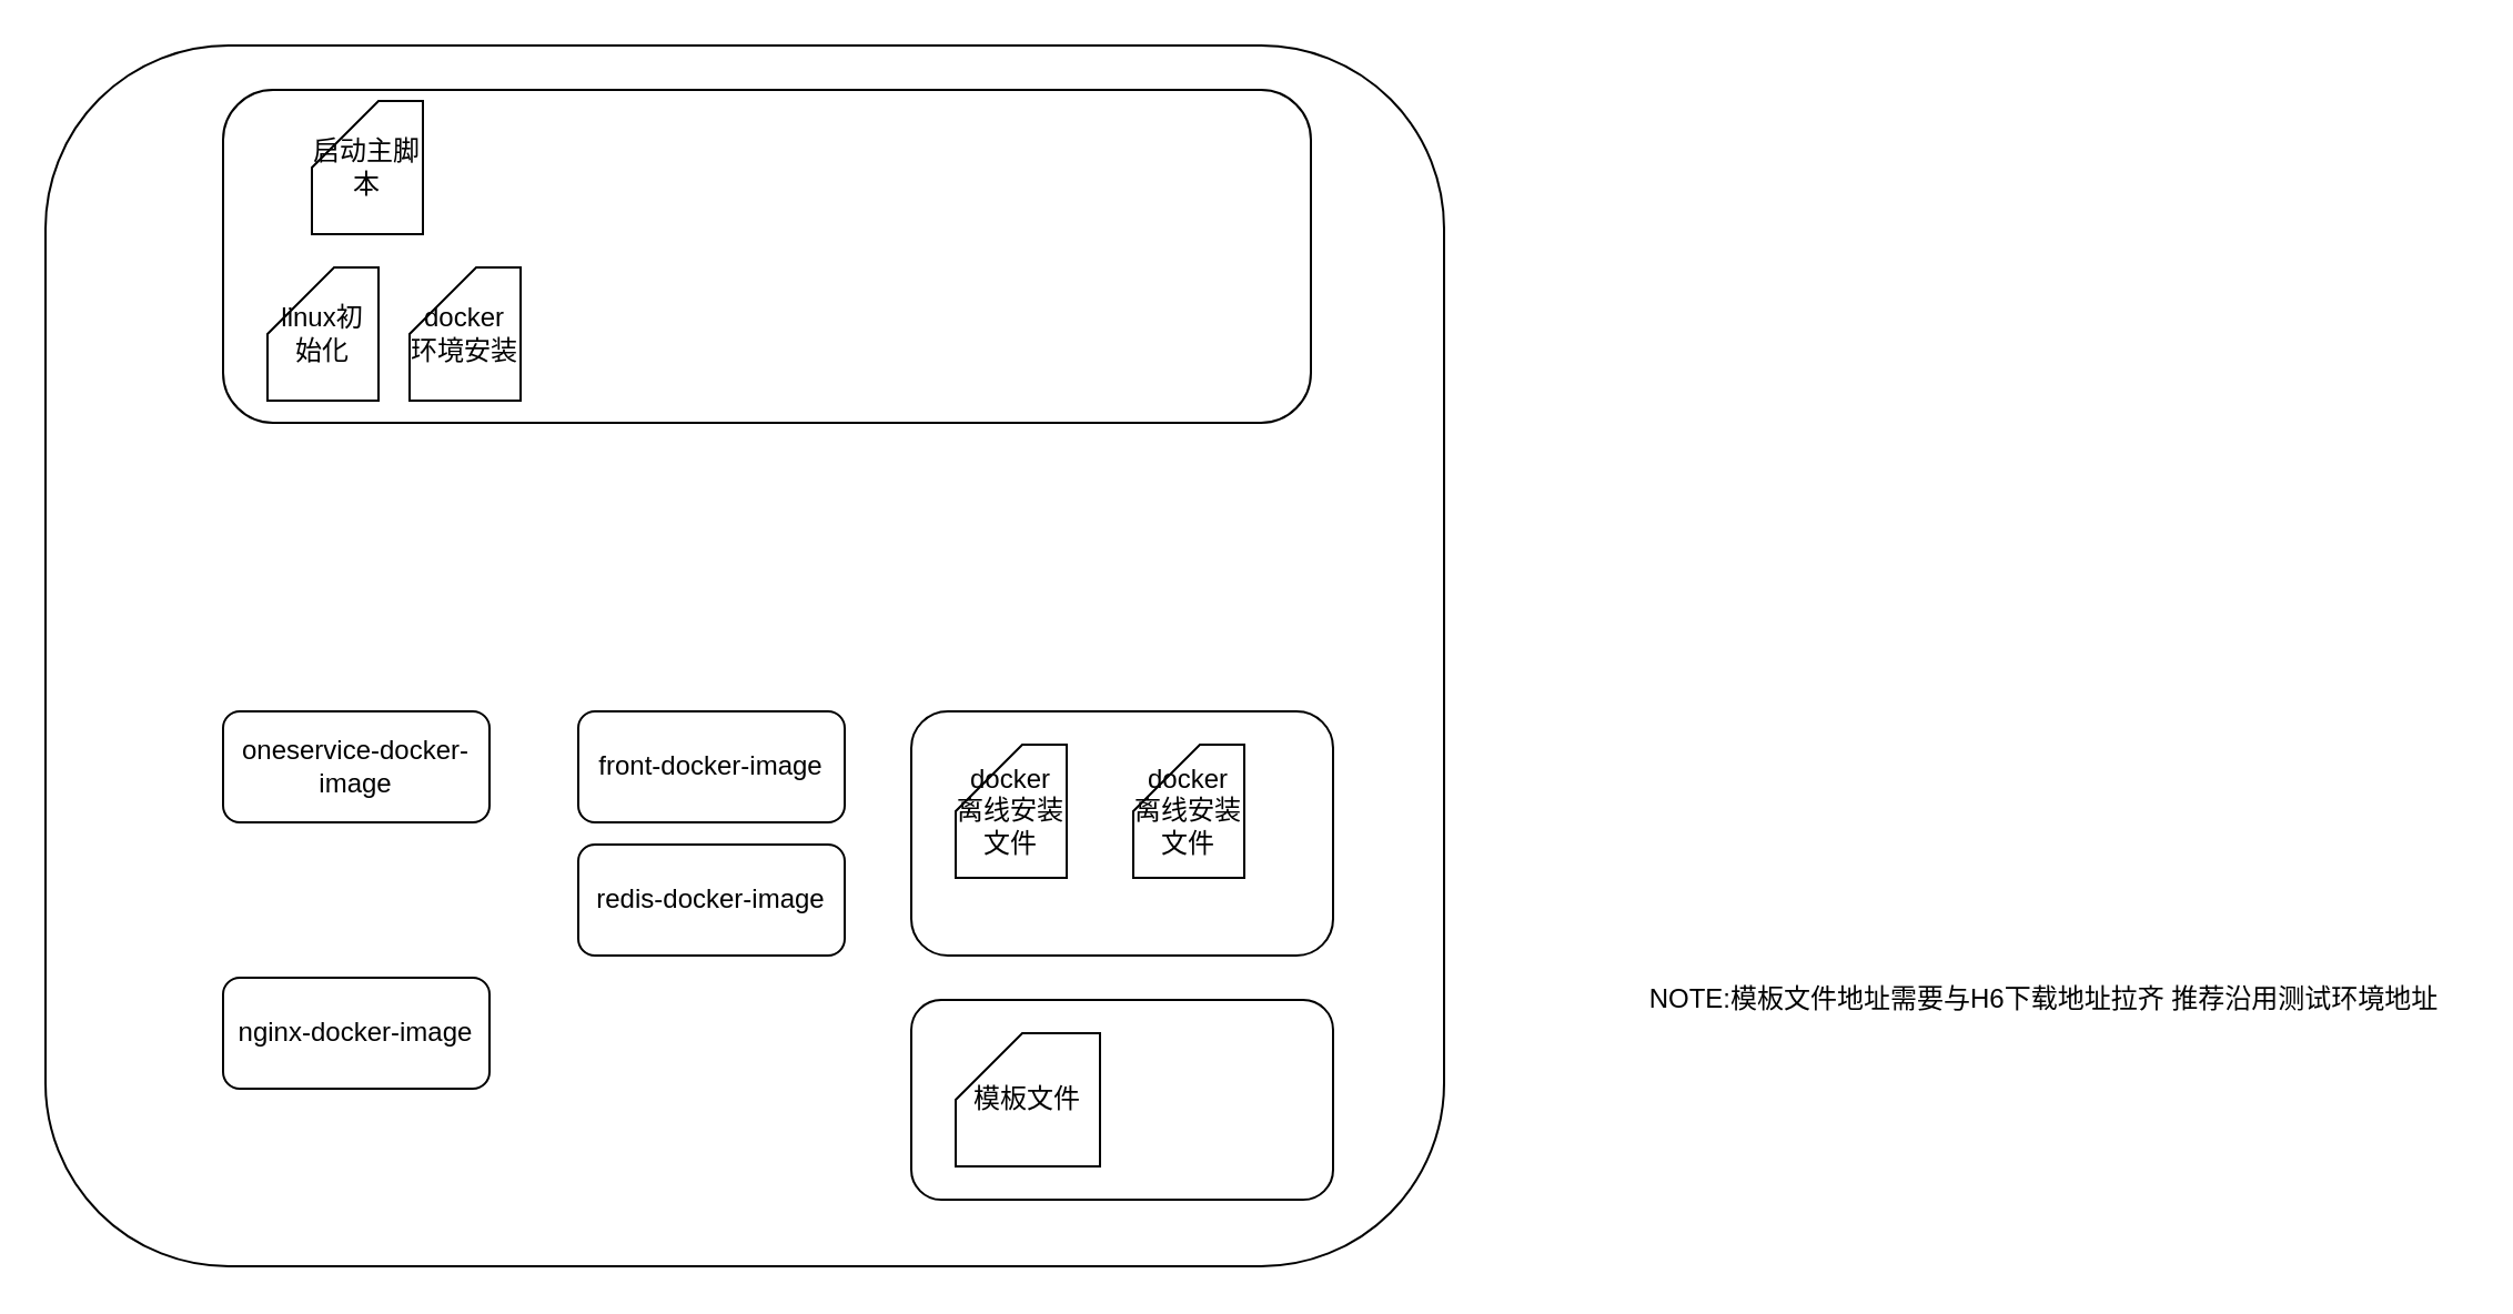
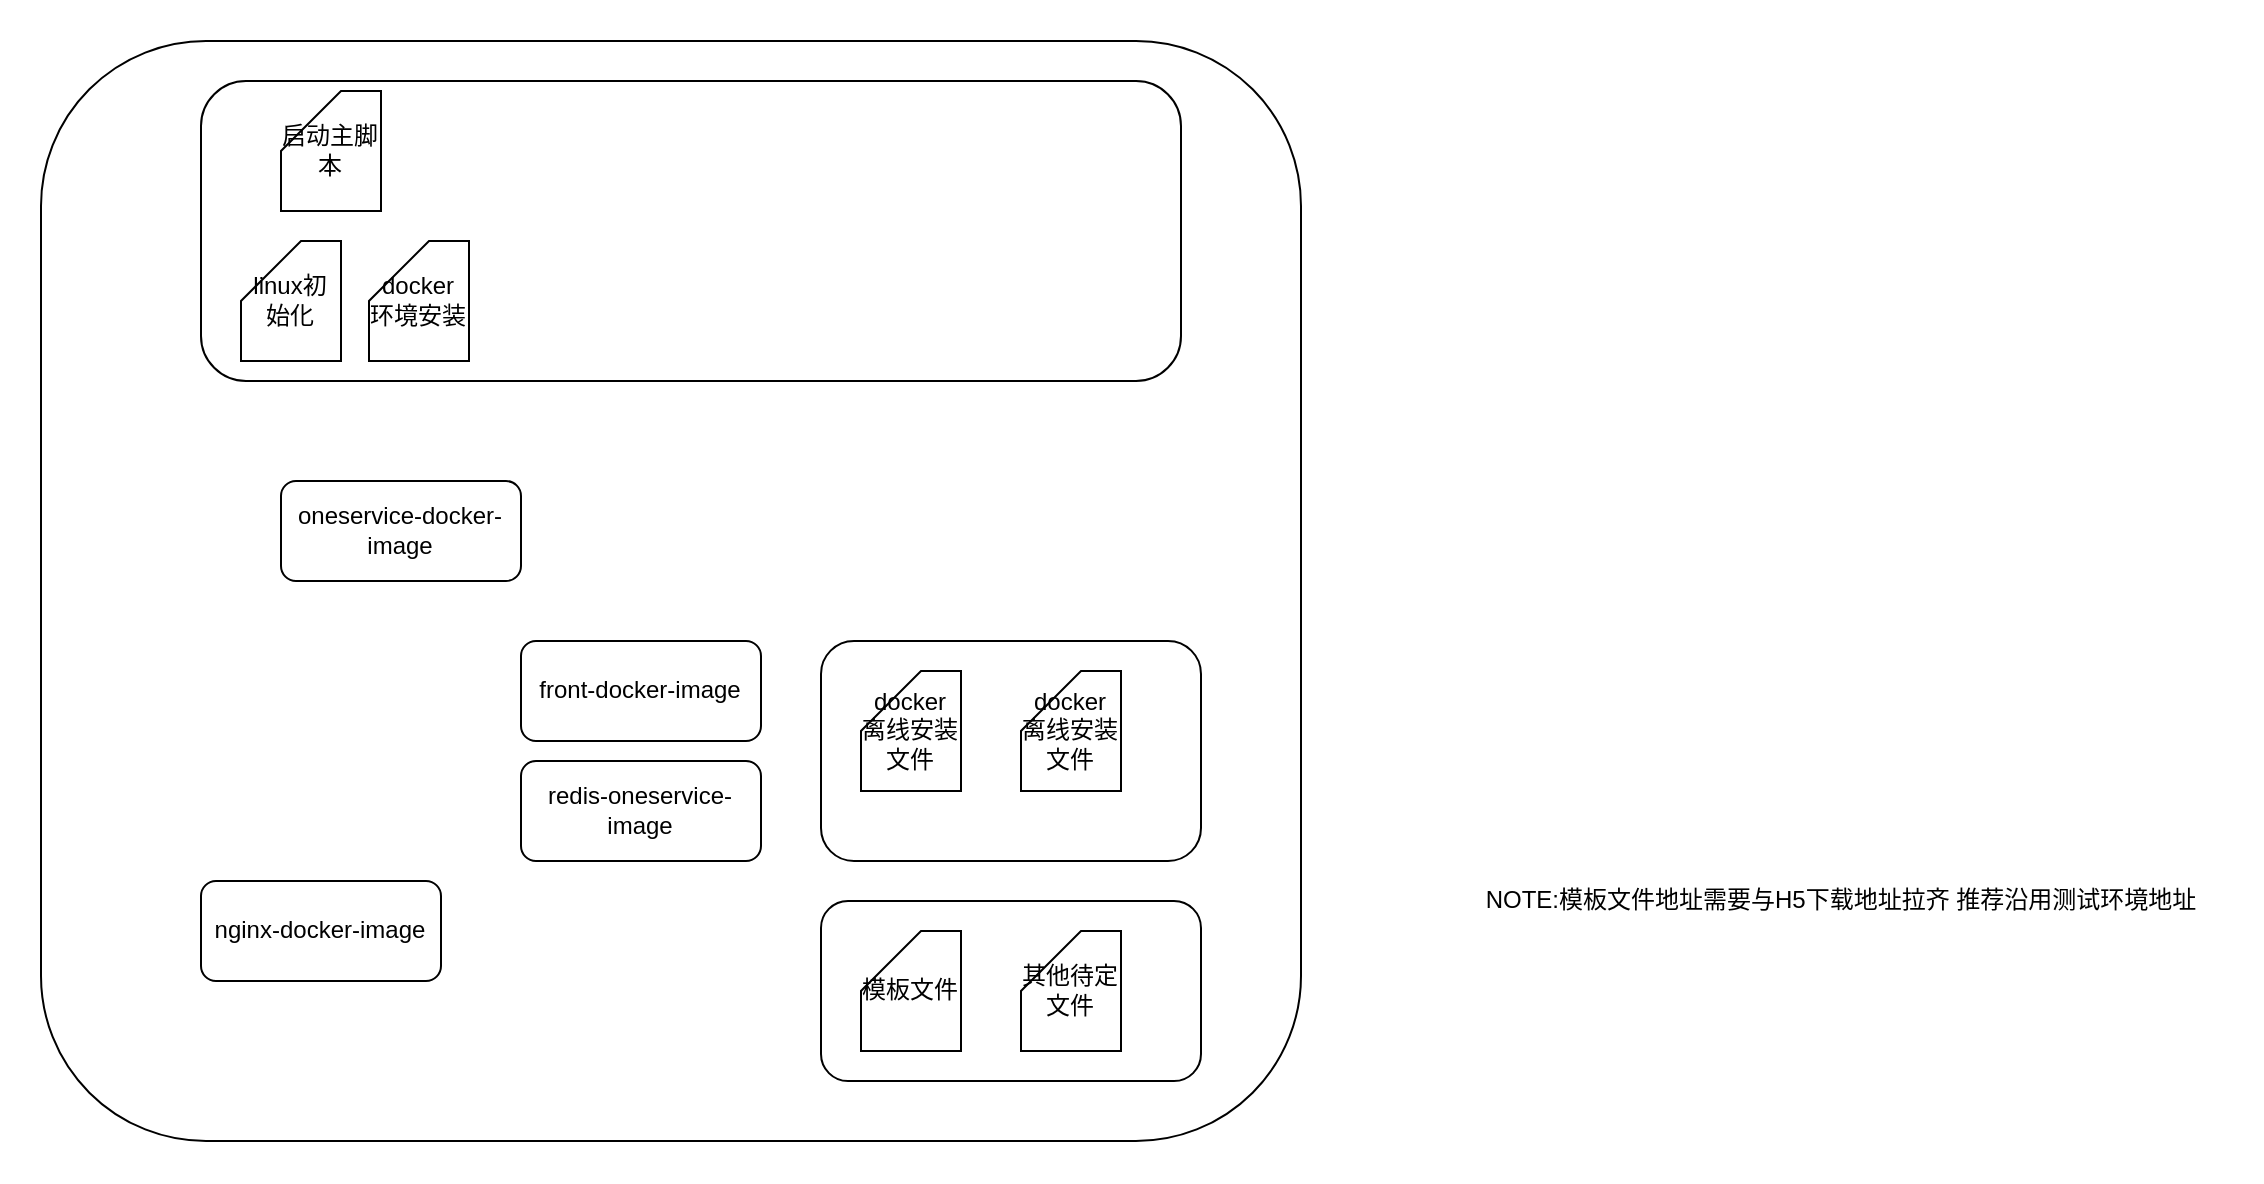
- <mxCell id="3" value="oneservice-docker-image" style="rounded=1;whiteSpace=wrap;html=1;" vertex="1" parent="1"><mxGeometry x="100" y="320" width="120" height="50" as="geometry" /></mxCell>
+ <mxCell id="3" value="oneservice-docker-image" style="rounded=1;whiteSpace=wrap;html=1;" vertex="1" parent="1"><mxGeometry x="140" y="240" width="120" height="50" as="geometry" /></mxCell>
- <mxCell id="5" value="redis-docker-image" style="rounded=1;whiteSpace=wrap;html=1;" vertex="1" parent="1"><mxGeometry x="260" y="380" width="120" height="50" as="geometry" /></mxCell>
+ <mxCell id="5" value="redis-oneservice-image" style="rounded=1;whiteSpace=wrap;html=1;" vertex="1" parent="1"><mxGeometry x="260" y="380" width="120" height="50" as="geometry" /></mxCell>
- <mxCell id="17" value="NOTE:模板文件地址需要与H6下载地址拉齐 推荐沿用测试环境地址" style="text;html=1;align=center;verticalAlign=middle;resizable=0;points=[];autosize=1;strokeColor=none;fillColor=none;" vertex="1" parent="1"><mxGeometry x="730" y="435" width="380" height="30" as="geometry" /></mxCell>
+ <mxCell id="17" value="NOTE:模板文件地址需要与H5下载地址拉齐 推荐沿用测试环境地址" style="text;html=1;align=center;verticalAlign=middle;resizable=0;points=[];autosize=1;strokeColor=none;fillColor=none;" vertex="1" parent="1"><mxGeometry x="730" y="435" width="380" height="30" as="geometry" /></mxCell>
- <mxCell id="14" value="模板文件" style="shape=card;whiteSpace=wrap;html=1;" vertex="1" parent="1"><mxGeometry x="430" y="465" width="65" height="60" as="geometry" /></mxCell>
+ <mxCell id="14" value="模板文件" style="shape=card;whiteSpace=wrap;html=1;" vertex="1" parent="1"><mxGeometry x="430" y="465" width="50" height="60" as="geometry" /></mxCell>
+ <mxCell id="15" value="其他待定文件" style="shape=card;whiteSpace=wrap;html=1;" vertex="1" parent="1"><mxGeometry x="510" y="465" width="50" height="60" as="geometry" /></mxCell>
